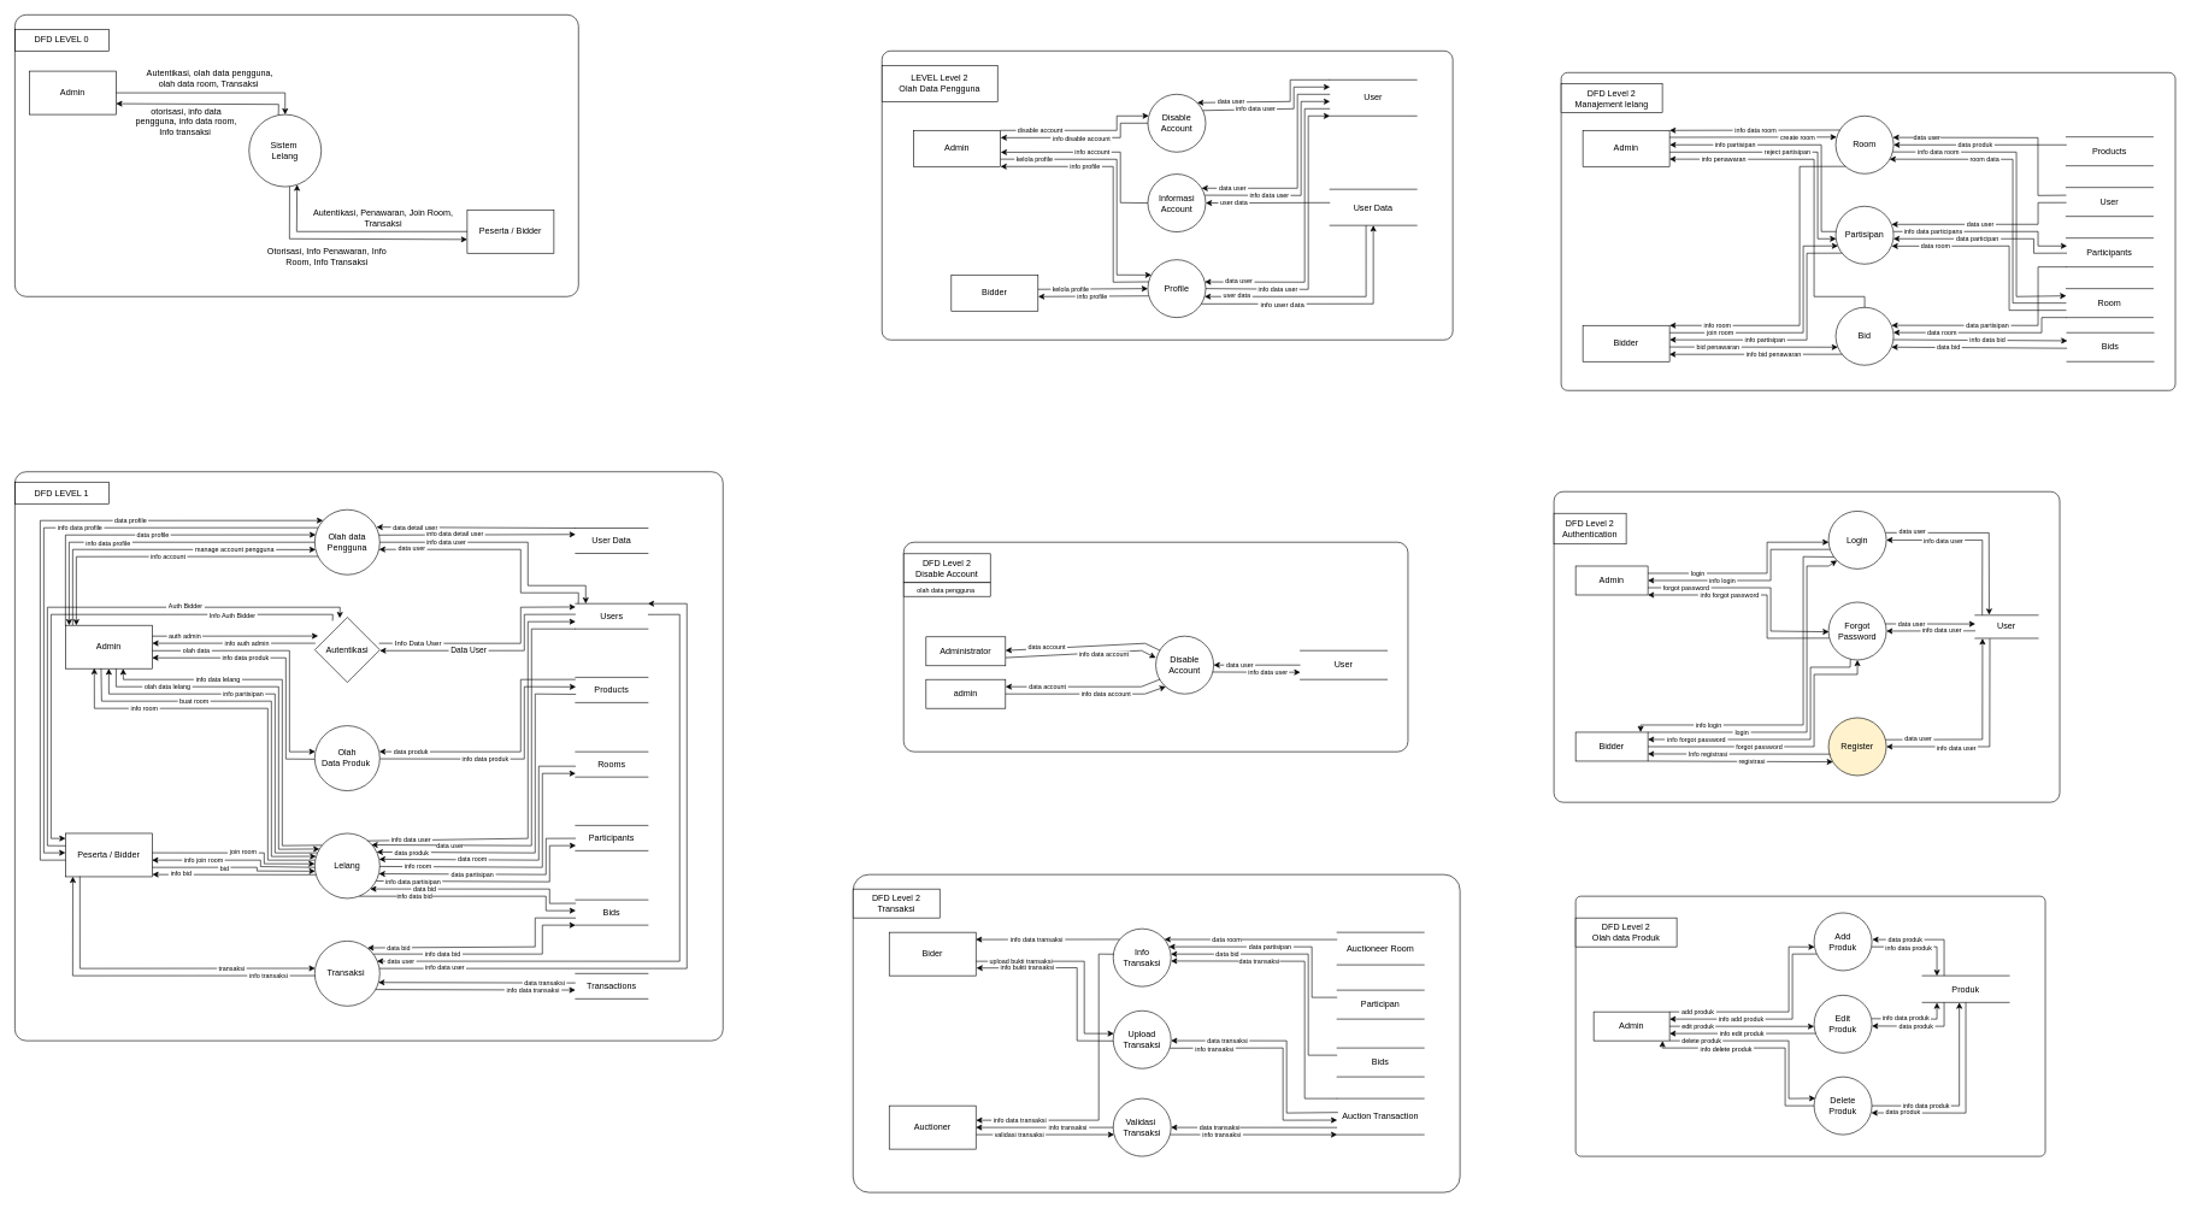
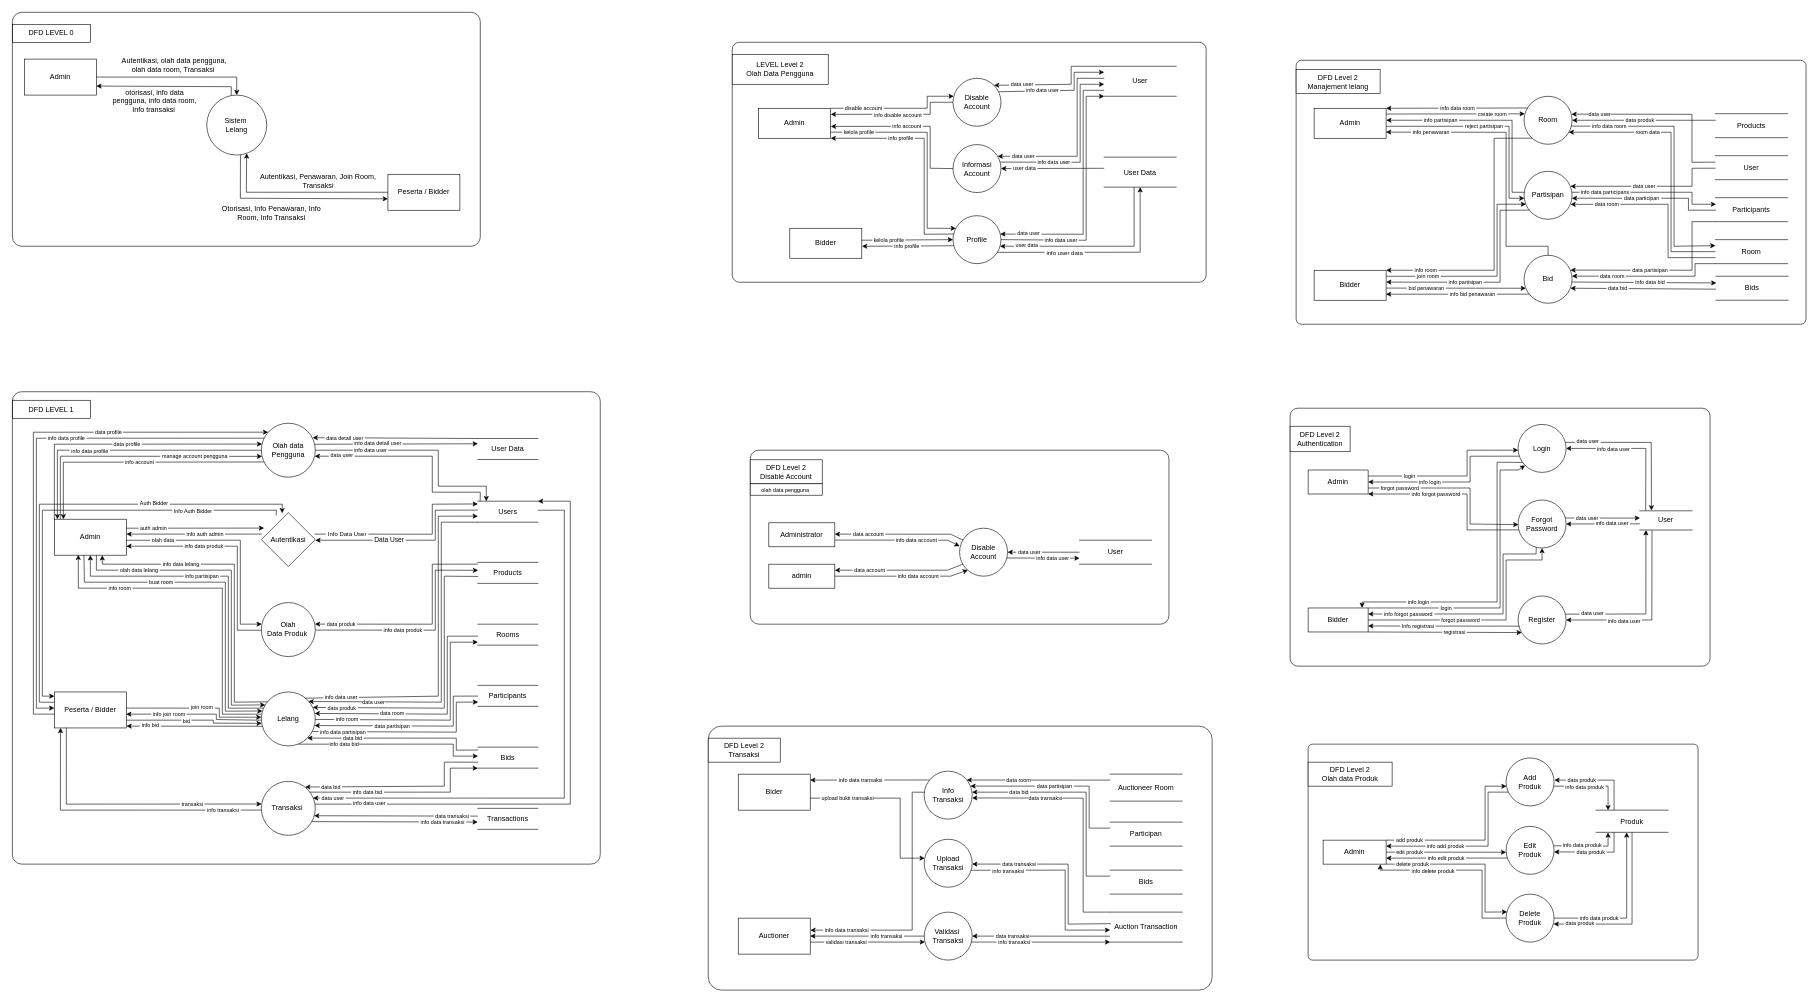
- <mxCell id="60" value="Administrator" style="rounded=0;whiteSpace=wrap;html=1;" parent="56" vertex="1"><mxGeometry x="31" y="131" width="110" height="40" as="geometry" /></mxCell>
+ <mxCell id="60" value="Administrator" style="rounded=0;whiteSpace=wrap;html=1;" parent="56" vertex="1"><mxGeometry x="31" y="121" width="110" height="40" as="geometry" /></mxCell>
- <mxCell id="137" value="Register" style="ellipse;whiteSpace=wrap;html=1;aspect=fixed;fillColor=#fff2cc;" parent="130" vertex="1"><mxGeometry x="380" y="313" width="80" height="80" as="geometry" /></mxCell>
+ <mxCell id="137" value="Register" style="ellipse;whiteSpace=wrap;html=1;aspect=fixed;" parent="130" vertex="1"><mxGeometry x="380" y="313" width="80" height="80" as="geometry" /></mxCell>
- <mxCell id="40" value="" style="endArrow=classic;html=1;rounded=0;exitX=1.001;exitY=0.478;exitDx=0;exitDy=0;entryX=1.006;entryY=0.823;entryDx=0;entryDy=0;exitPerimeter=0;entryPerimeter=0;" parent="16" source="20" target="25" edge="1"><mxGeometry width="50" height="50" relative="1" as="geometry"><mxPoint x="370" y="260" as="sourcePoint" /><mxPoint x="195" y="110" as="targetPoint" /><Array as="points"><mxPoint x="310" y="230" /><mxPoint x="310" y="129" /></Array></mxGeometry></mxCell>
- <mxCell id="41" value="&amp;nbsp;info bukti transaksi&amp;nbsp;" style="edgeLabel;html=1;align=center;verticalAlign=middle;resizable=0;points=[];fontSize=9;" parent="40" vertex="1" connectable="0"><mxGeometry x="0.776" y="-1" relative="1" as="geometry"><mxPoint x="38" as="offset" /></mxGeometry></mxCell>
